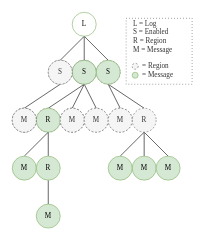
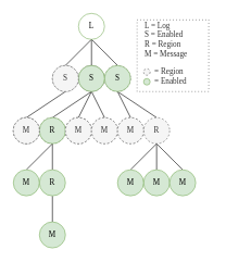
- <mxCell id="47" value="= Message" style="rounded=0;whiteSpace=wrap;html=1;shadow=0;glass=0;sketch=0;fontFamily=Lucida Console;fontSize=12;strokeColor=none;strokeWidth=1;fillColor=none;fontColor=#333333;align=left;" vertex="1" parent="1"><mxGeometry x="235" y="120" width="90" height="10" as="geometry" /></mxCell>
+ <mxCell id="47" value="= Enabled" style="rounded=0;whiteSpace=wrap;html=1;shadow=0;glass=0;sketch=0;fontFamily=Lucida Console;fontSize=12;strokeColor=none;strokeWidth=1;fillColor=none;fontColor=#333333;align=left;" vertex="1" parent="1"><mxGeometry x="235" y="120" width="90" height="10" as="geometry" /></mxCell>
